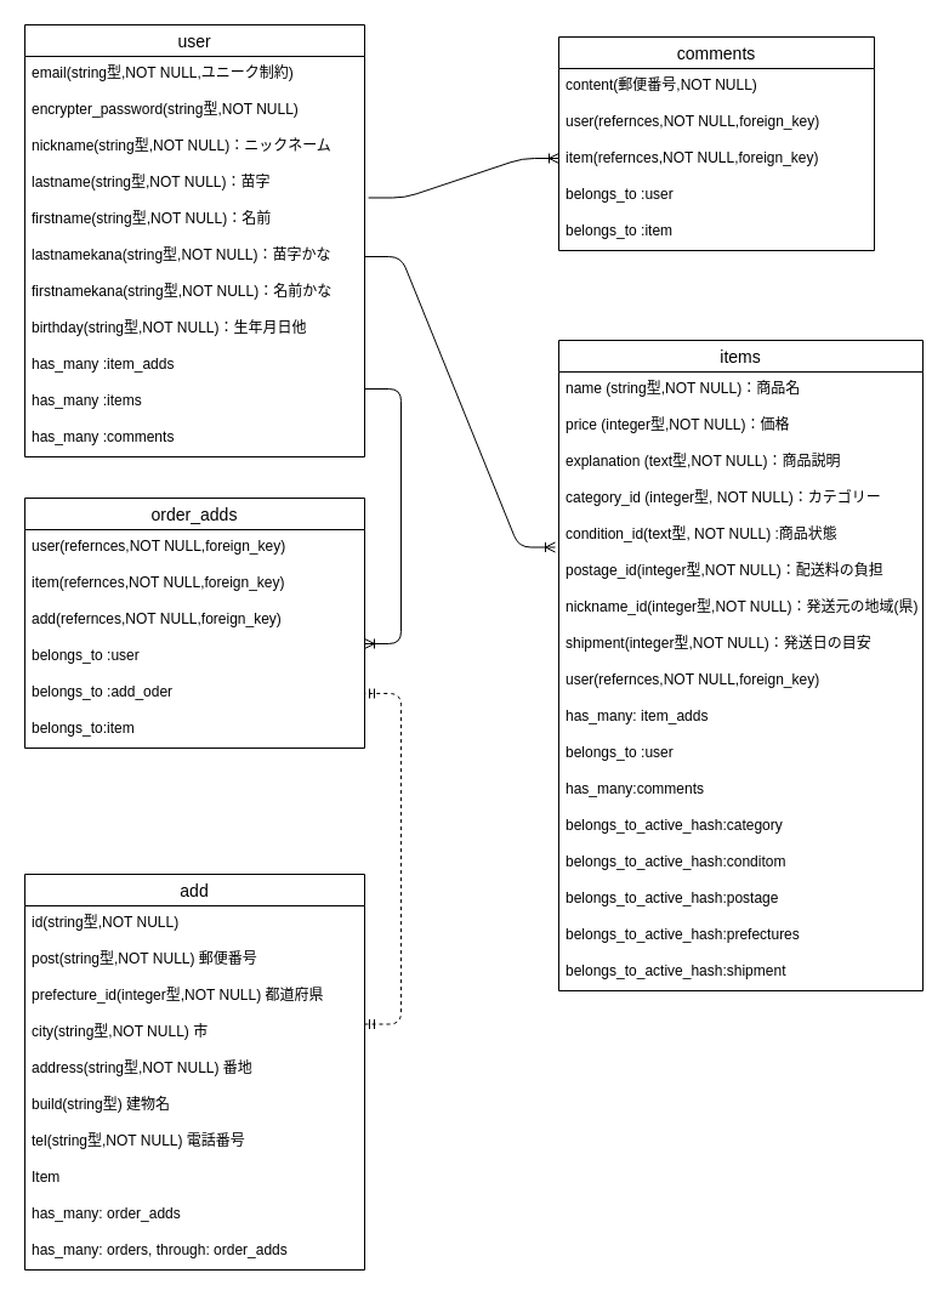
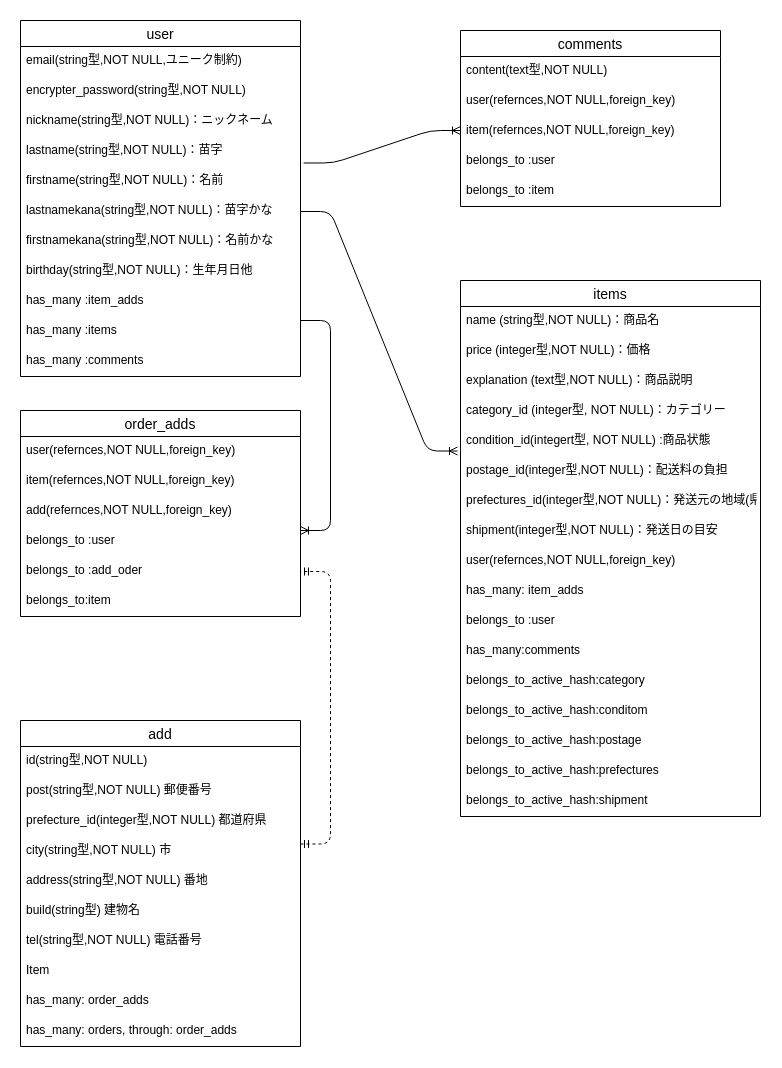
- <mxCell id="51" value="content(郵便番号,NOT NULL)" style="text;strokeColor=none;fillColor=none;spacingLeft=4;spacingRight=4;overflow=hidden;rotatable=0;points=[[0,0.5],[1,0.5]];portConstraint=eastwest;fontSize=12;" vertex="1" parent="50"><mxGeometry y="26" width="260" height="30" as="geometry" /></mxCell>
+ <mxCell id="51" value="content(text型,NOT NULL)" style="text;strokeColor=none;fillColor=none;spacingLeft=4;spacingRight=4;overflow=hidden;rotatable=0;points=[[0,0.5],[1,0.5]];portConstraint=eastwest;fontSize=12;" vertex="1" parent="50"><mxGeometry y="26" width="260" height="30" as="geometry" /></mxCell>
- <mxCell id="19" value="condition_id(text型, NOT NULL) :商品状態" style="text;strokeColor=none;fillColor=none;spacingLeft=4;spacingRight=4;overflow=hidden;rotatable=0;points=[[0,0.5],[1,0.5]];portConstraint=eastwest;fontSize=12;" vertex="1" parent="14"><mxGeometry y="146" width="300" height="30" as="geometry" /></mxCell>
+ <mxCell id="19" value="condition_id(integert型, NOT NULL) :商品状態" style="text;strokeColor=none;fillColor=none;spacingLeft=4;spacingRight=4;overflow=hidden;rotatable=0;points=[[0,0.5],[1,0.5]];portConstraint=eastwest;fontSize=12;" vertex="1" parent="14"><mxGeometry y="146" width="300" height="30" as="geometry" /></mxCell>
- <mxCell id="21" value="nickname_id(integer型,NOT NULL)：発送元の地域(県)" style="text;strokeColor=none;fillColor=none;spacingLeft=4;spacingRight=4;overflow=hidden;rotatable=0;points=[[0,0.5],[1,0.5]];portConstraint=eastwest;fontSize=12;rounded=1;" parent="14" vertex="1"><mxGeometry y="206" width="300" height="30" as="geometry" /></mxCell>
+ <mxCell id="21" value="prefectures_id(integer型,NOT NULL)：発送元の地域(県)" style="text;strokeColor=none;fillColor=none;spacingLeft=4;spacingRight=4;overflow=hidden;rotatable=0;points=[[0,0.5],[1,0.5]];portConstraint=eastwest;fontSize=12;rounded=1;" parent="14" vertex="1"><mxGeometry y="206" width="300" height="30" as="geometry" /></mxCell>
